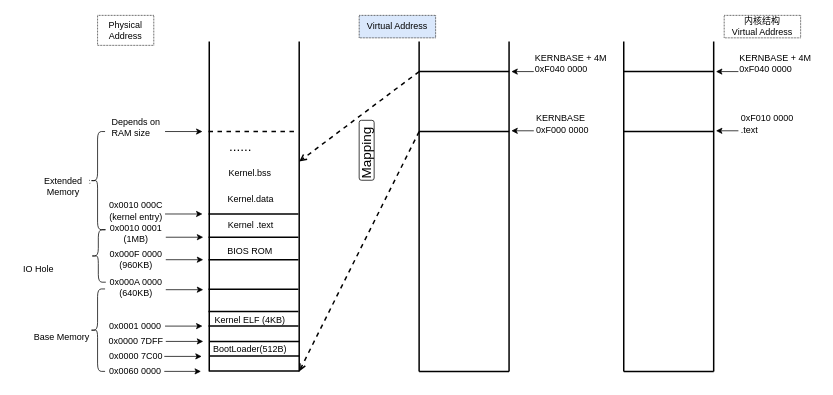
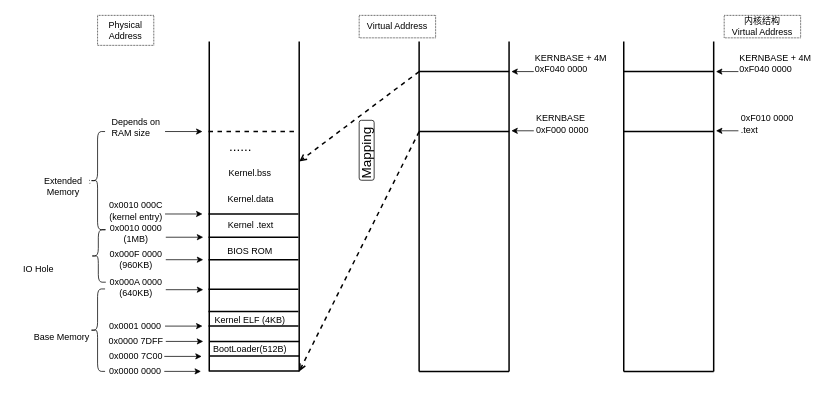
- <mxCell id="50" value="Virtual Address" style="rounded=0;whiteSpace=wrap;html=1;dashed=1;dashPattern=1 1;fillColor=#dae8fc;" parent="1" vertex="1"><mxGeometry x="478" y="20" width="102" height="30" as="geometry" /></mxCell>
+ <mxCell id="50" value="Virtual Address" style="rounded=0;whiteSpace=wrap;html=1;dashed=1;dashPattern=1 1;" parent="1" vertex="1"><mxGeometry x="478" y="20" width="102" height="30" as="geometry" /></mxCell>
- <mxCell id="22" value="0x0010 0001&lt;br&gt;(1MB)" style="text;html=1;resizable=0;autosize=1;align=center;verticalAlign=middle;points=[];fillColor=none;strokeColor=none;rounded=0;" parent="1" vertex="1"><mxGeometry x="140" y="296" width="80" height="30" as="geometry" /></mxCell>
+ <mxCell id="22" value="0x0010 0000&lt;br&gt;(1MB)" style="text;html=1;resizable=0;autosize=1;align=center;verticalAlign=middle;points=[];fillColor=none;strokeColor=none;rounded=0;" parent="1" vertex="1"><mxGeometry x="140" y="296" width="80" height="30" as="geometry" /></mxCell>
- <mxCell id="5" value="0x0060 0000" style="text;html=1;resizable=0;autosize=1;align=center;verticalAlign=middle;points=[];fillColor=none;strokeColor=none;rounded=0;" parent="1" vertex="1"><mxGeometry x="139" y="485" width="80" height="20" as="geometry" /></mxCell>
+ <mxCell id="5" value="0x0000 0000" style="text;html=1;resizable=0;autosize=1;align=center;verticalAlign=middle;points=[];fillColor=none;strokeColor=none;rounded=0;" parent="1" vertex="1"><mxGeometry x="139" y="485" width="80" height="20" as="geometry" /></mxCell>
